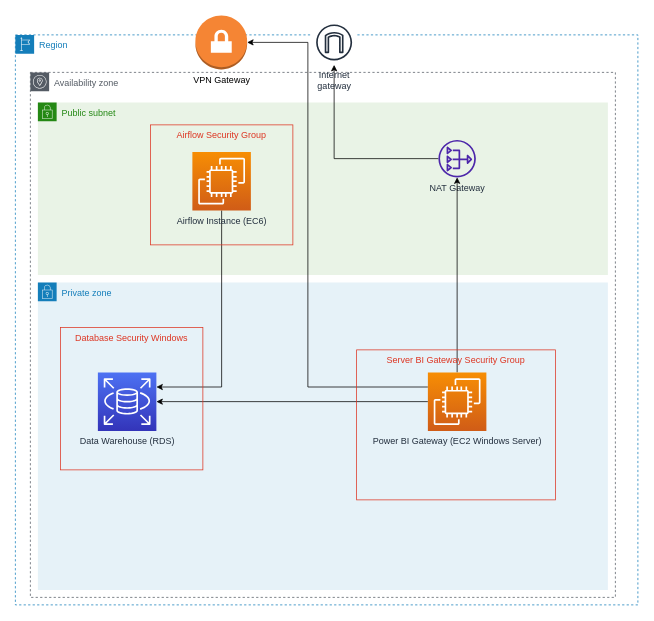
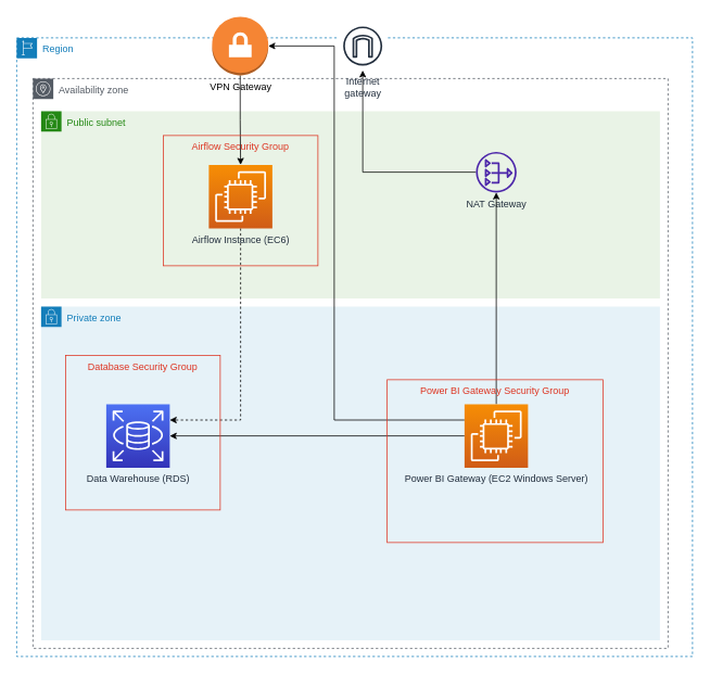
+ <mxCell id="14" style="edgeStyle=orthogonalEdgeStyle;rounded=0;orthogonalLoop=1;jettySize=auto;html=1;exitX=0.5;exitY=1;exitDx=0;exitDy=0;exitPerimeter=0;" edge="1" parent="1" source="15" target="19"><mxGeometry relative="1" as="geometry" /></mxCell>
- <mxCell id="17" style="edgeStyle=orthogonalEdgeStyle;rounded=0;orthogonalLoop=1;jettySize=auto;html=1;exitX=0.5;exitY=1;exitDx=0;exitDy=0;exitPerimeter=0;entryX=1;entryY=0.25;entryDx=0;entryDy=0;entryPerimeter=0;" edge="1" parent="1" source="19" target="13"><mxGeometry relative="1" as="geometry" /></mxCell>
+ <mxCell id="17" style="edgeStyle=orthogonalEdgeStyle;rounded=0;orthogonalLoop=1;jettySize=auto;html=1;exitX=0.5;exitY=1;exitDx=0;exitDy=0;exitPerimeter=0;entryX=1;entryY=0.25;entryDx=0;entryDy=0;entryPerimeter=0;dashed=1;" edge="1" parent="1" source="19" target="13"><mxGeometry relative="1" as="geometry" /></mxCell>
- <mxCell id="20" value="Database Security Windows" style="fillColor=none;strokeColor=#DD3522;verticalAlign=top;fontStyle=0;fontColor=#DD3522;" vertex="1" parent="1"><mxGeometry x="80" y="436" width="190" height="190" as="geometry" /></mxCell>
+ <mxCell id="20" value="Database Security Group" style="fillColor=none;strokeColor=#DD3522;verticalAlign=top;fontStyle=0;fontColor=#DD3522;" vertex="1" parent="1"><mxGeometry x="80" y="436" width="190" height="190" as="geometry" /></mxCell>
- <mxCell id="16" value="Server BI Gateway Security Group" style="fillColor=none;strokeColor=#DD3522;verticalAlign=top;fontStyle=0;fontColor=#DD3522;" vertex="1" parent="1"><mxGeometry x="475" y="466" width="265" height="200" as="geometry" /></mxCell>
+ <mxCell id="16" value="Power BI Gateway Security Group" style="fillColor=none;strokeColor=#DD3522;verticalAlign=top;fontStyle=0;fontColor=#DD3522;" vertex="1" parent="1"><mxGeometry x="475" y="466" width="265" height="200" as="geometry" /></mxCell>
